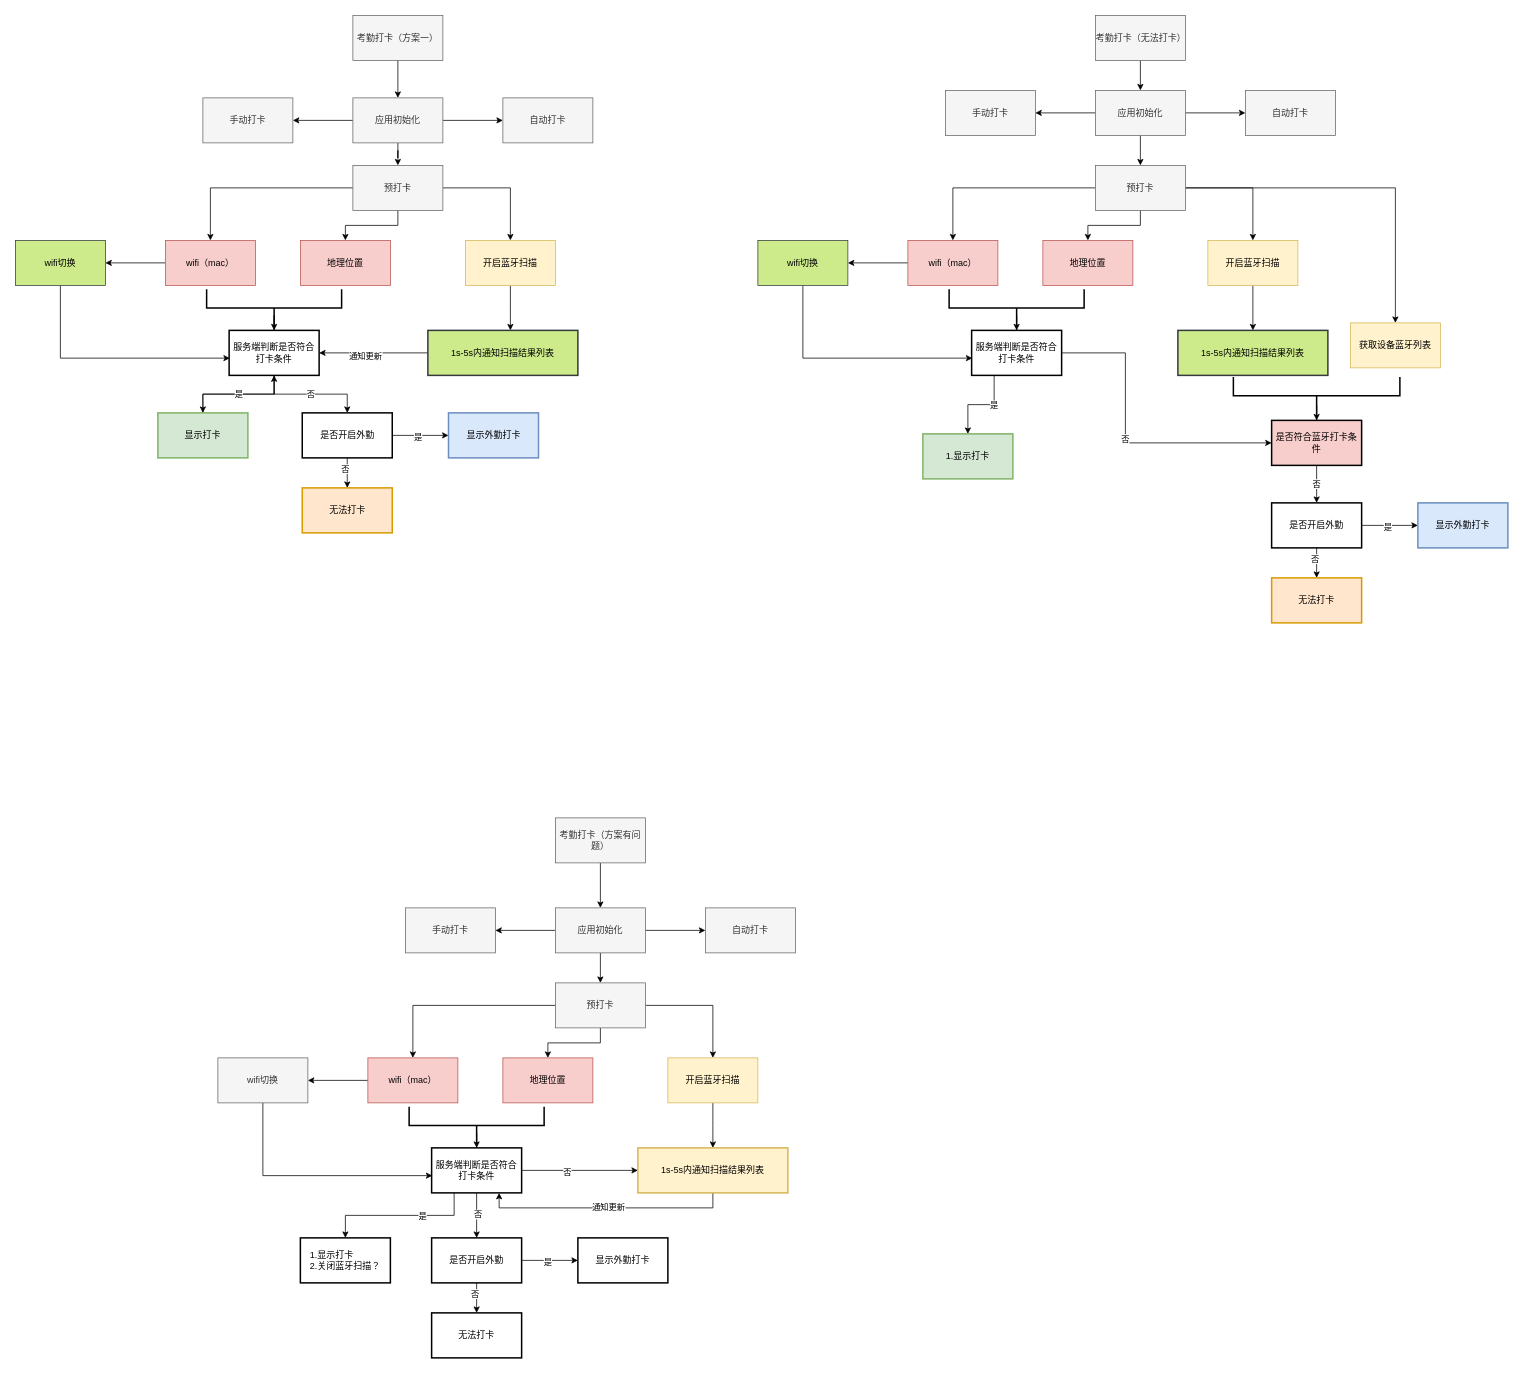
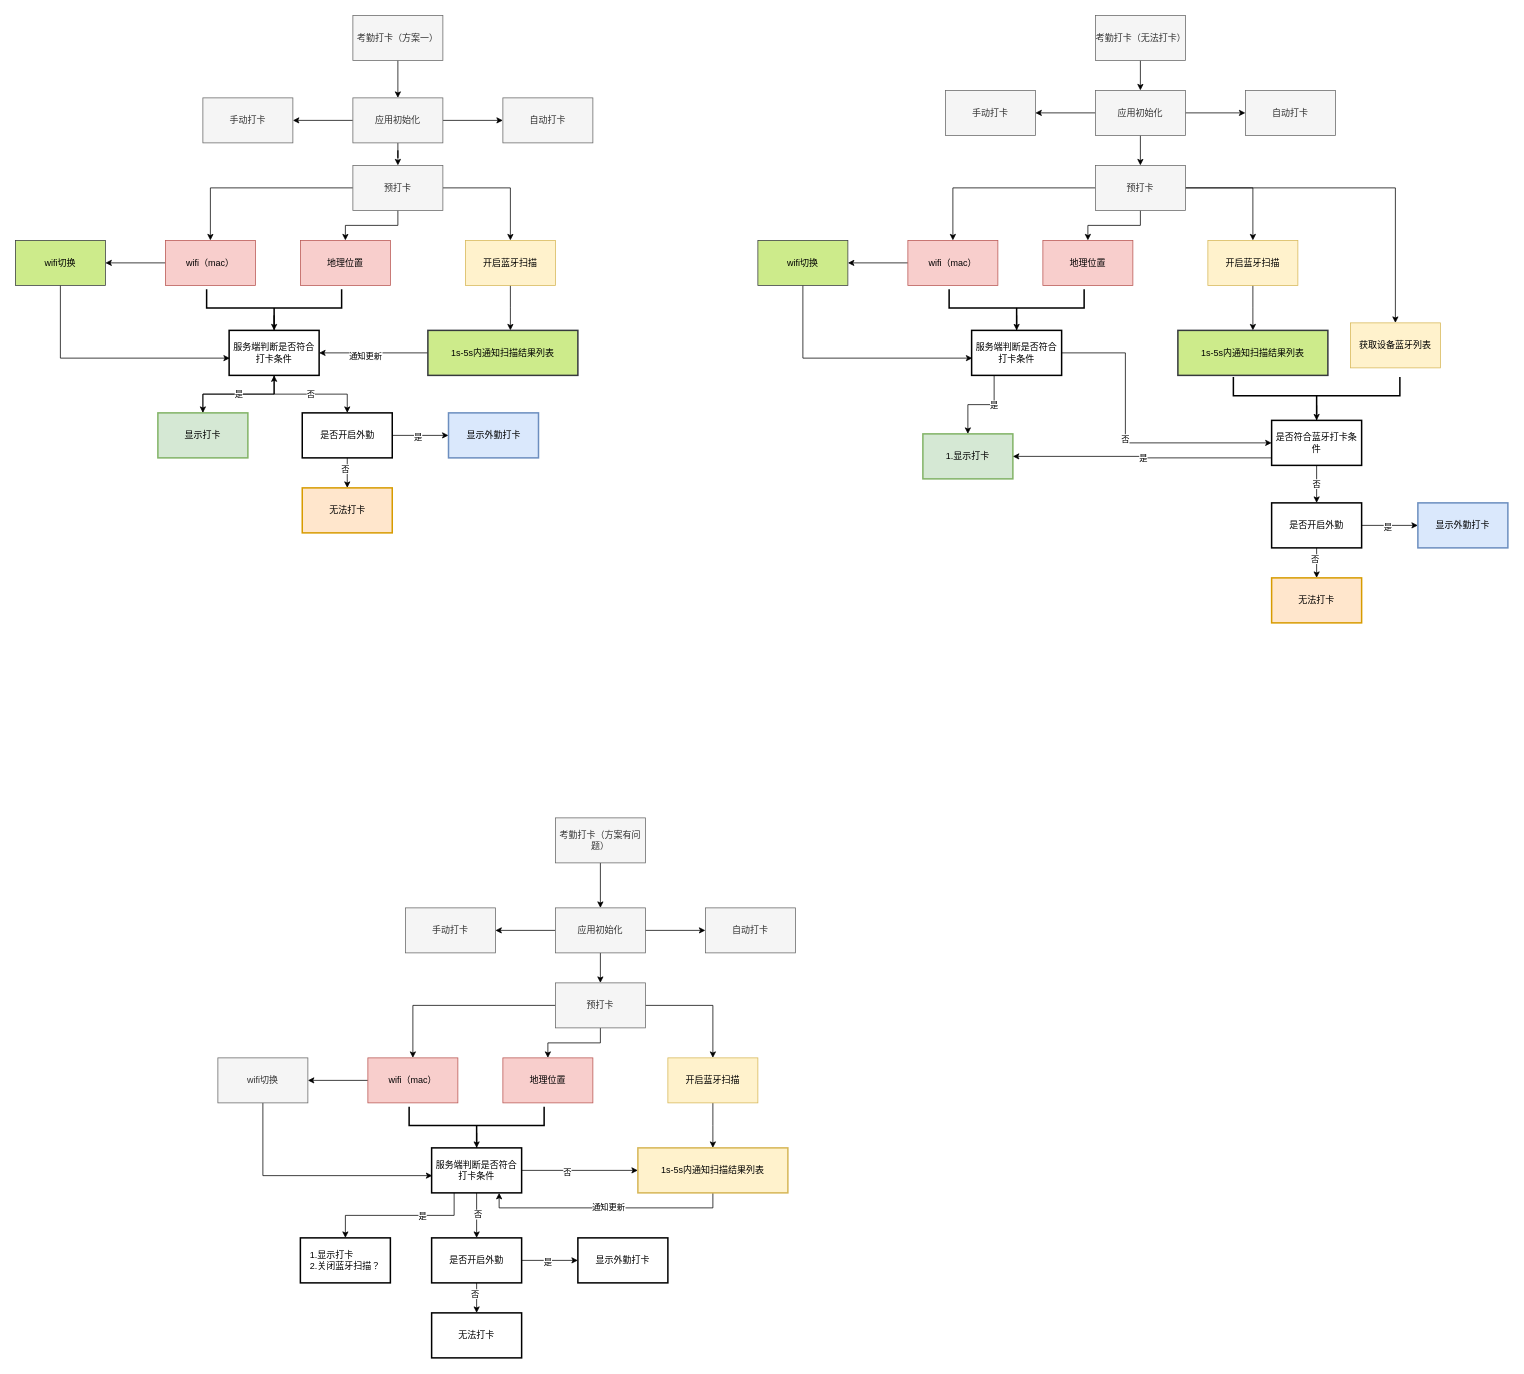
- <mxCell id="117" value="是否符合蓝牙打卡条件" style="whiteSpace=wrap;html=1;align=center;strokeWidth=2;fillColor=#f8cecc;" vertex="1" parent="1"><mxGeometry x="1695" y="560" width="120" height="60" as="geometry" /></mxCell>
+ <mxCell id="117" value="是否符合蓝牙打卡条件" style="whiteSpace=wrap;html=1;align=center;strokeWidth=2;" vertex="1" parent="1"><mxGeometry x="1695" y="560" width="120" height="60" as="geometry" /></mxCell>
+ <mxCell id="116" value="是" style="edgeStyle=orthogonalEdgeStyle;rounded=0;orthogonalLoop=1;jettySize=auto;html=1;exitX=0;exitY=0.75;exitDx=0;exitDy=0;" edge="1" parent="1" source="117" target="99"><mxGeometry relative="1" as="geometry"><Array as="points"><mxPoint x="1695" y="610" /><mxPoint x="1523" y="610" /><mxPoint x="1523" y="608" /></Array></mxGeometry></mxCell>
